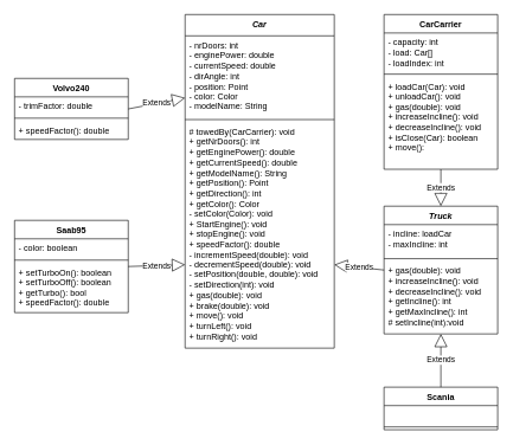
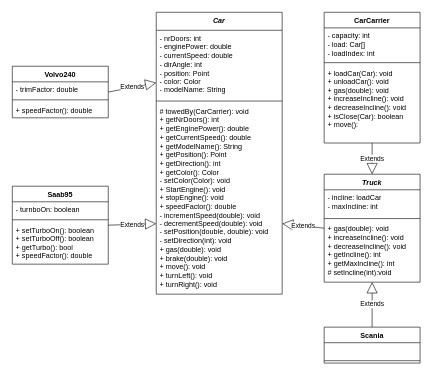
- <mxCell id="12" value="- color: boolean" style="text;strokeColor=none;fillColor=none;align=left;verticalAlign=top;spacingLeft=4;spacingRight=4;overflow=hidden;rotatable=0;points=[[0,0.5],[1,0.5]];portConstraint=eastwest;whiteSpace=wrap;html=1;" parent="11" vertex="1"><mxGeometry y="26" width="160" height="26" as="geometry" /></mxCell>
+ <mxCell id="12" value="- turnboOn: boolean" style="text;strokeColor=none;fillColor=none;align=left;verticalAlign=top;spacingLeft=4;spacingRight=4;overflow=hidden;rotatable=0;points=[[0,0.5],[1,0.5]];portConstraint=eastwest;whiteSpace=wrap;html=1;" parent="11" vertex="1"><mxGeometry y="26" width="160" height="26" as="geometry" /></mxCell>
